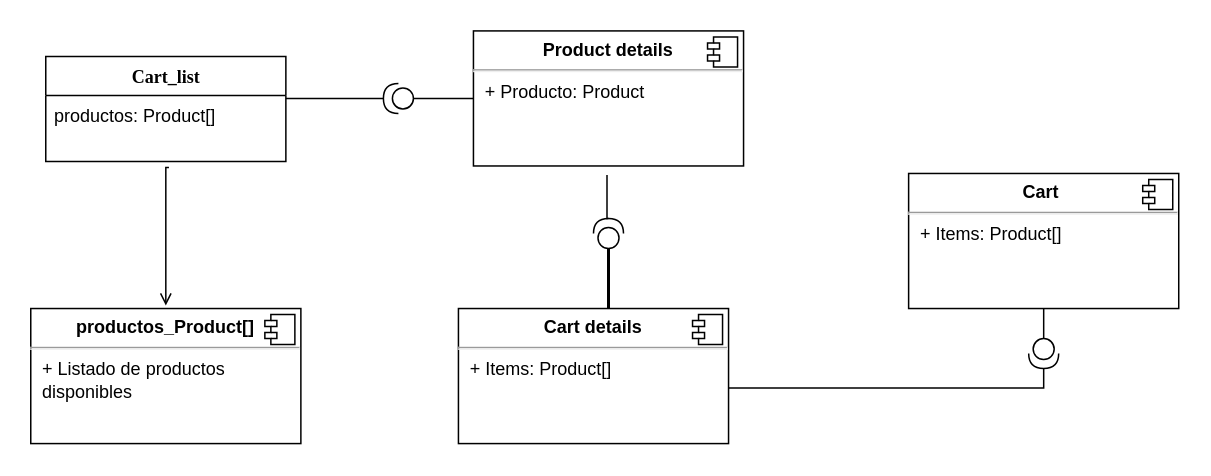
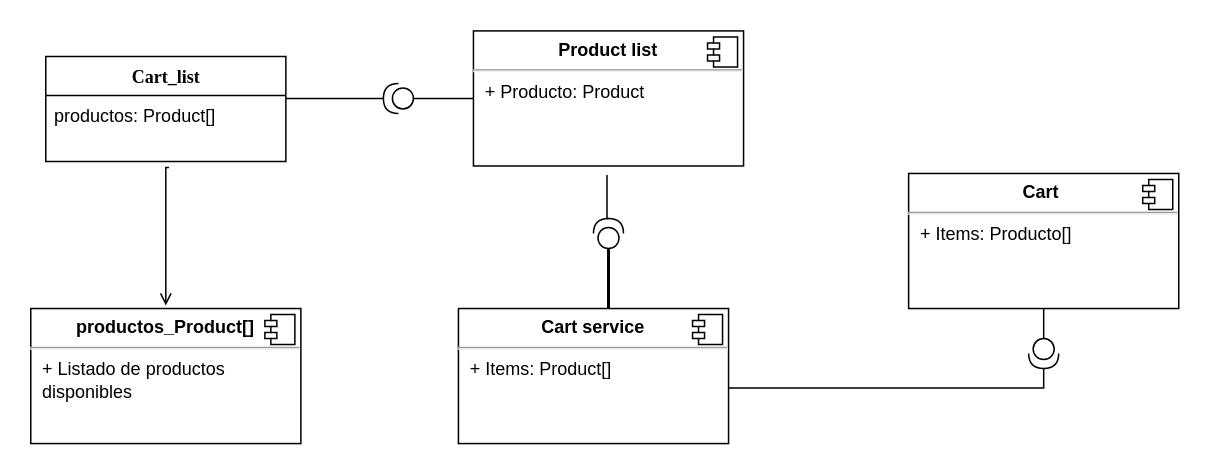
- <mxCell id="14" value="&lt;p style=&quot;margin:0px;margin-top:6px;text-align:center;&quot;&gt;&lt;b&gt;Product details&lt;/b&gt;&lt;/p&gt;&lt;hr&gt;&lt;p style=&quot;margin:0px;margin-left:8px;&quot;&gt;+ Producto: Product&lt;br&gt;&lt;/p&gt;" style="align=left;overflow=fill;html=1;dropTarget=0;whiteSpace=wrap;" vertex="1" parent="1"><mxGeometry x="315" y="20" width="180" height="90" as="geometry" /></mxCell>
+ <mxCell id="14" value="&lt;p style=&quot;margin:0px;margin-top:6px;text-align:center;&quot;&gt;&lt;b&gt;Product list&lt;/b&gt;&lt;/p&gt;&lt;hr&gt;&lt;p style=&quot;margin:0px;margin-left:8px;&quot;&gt;+ Producto: Product&lt;br&gt;&lt;/p&gt;" style="align=left;overflow=fill;html=1;dropTarget=0;whiteSpace=wrap;" vertex="1" parent="1"><mxGeometry x="315" y="20" width="180" height="90" as="geometry" /></mxCell>
- <mxCell id="18" value="&lt;p style=&quot;margin:0px;margin-top:6px;text-align:center;&quot;&gt;&lt;b&gt;Cart&amp;nbsp;&lt;/b&gt;&lt;/p&gt;&lt;hr&gt;&lt;p style=&quot;margin:0px;margin-left:8px;&quot;&gt;+ Items: Product[]&lt;br&gt;&lt;/p&gt;" style="align=left;overflow=fill;html=1;dropTarget=0;whiteSpace=wrap;" vertex="1" parent="1"><mxGeometry x="605" y="115" width="180" height="90" as="geometry" /></mxCell>
+ <mxCell id="18" value="&lt;p style=&quot;margin:0px;margin-top:6px;text-align:center;&quot;&gt;&lt;b&gt;Cart&amp;nbsp;&lt;/b&gt;&lt;/p&gt;&lt;hr&gt;&lt;p style=&quot;margin:0px;margin-left:8px;&quot;&gt;+ Items: Producto[]&lt;br&gt;&lt;/p&gt;" style="align=left;overflow=fill;html=1;dropTarget=0;whiteSpace=wrap;" vertex="1" parent="1"><mxGeometry x="605" y="115" width="180" height="90" as="geometry" /></mxCell>
- <mxCell id="16" value="&lt;p style=&quot;margin:0px;margin-top:6px;text-align:center;&quot;&gt;&lt;b&gt;Cart details&lt;/b&gt;&lt;/p&gt;&lt;hr&gt;&lt;p style=&quot;margin:0px;margin-left:8px;&quot;&gt;+ Items: Product[]&lt;br&gt;&lt;/p&gt;" style="align=left;overflow=fill;html=1;dropTarget=0;whiteSpace=wrap;" vertex="1" parent="1"><mxGeometry x="305" y="205" width="180" height="90" as="geometry" /></mxCell>
+ <mxCell id="16" value="&lt;p style=&quot;margin:0px;margin-top:6px;text-align:center;&quot;&gt;&lt;b&gt;Cart service&lt;/b&gt;&lt;/p&gt;&lt;hr&gt;&lt;p style=&quot;margin:0px;margin-left:8px;&quot;&gt;+ Items: Product[]&lt;br&gt;&lt;/p&gt;" style="align=left;overflow=fill;html=1;dropTarget=0;whiteSpace=wrap;" vertex="1" parent="1"><mxGeometry x="305" y="205" width="180" height="90" as="geometry" /></mxCell>
